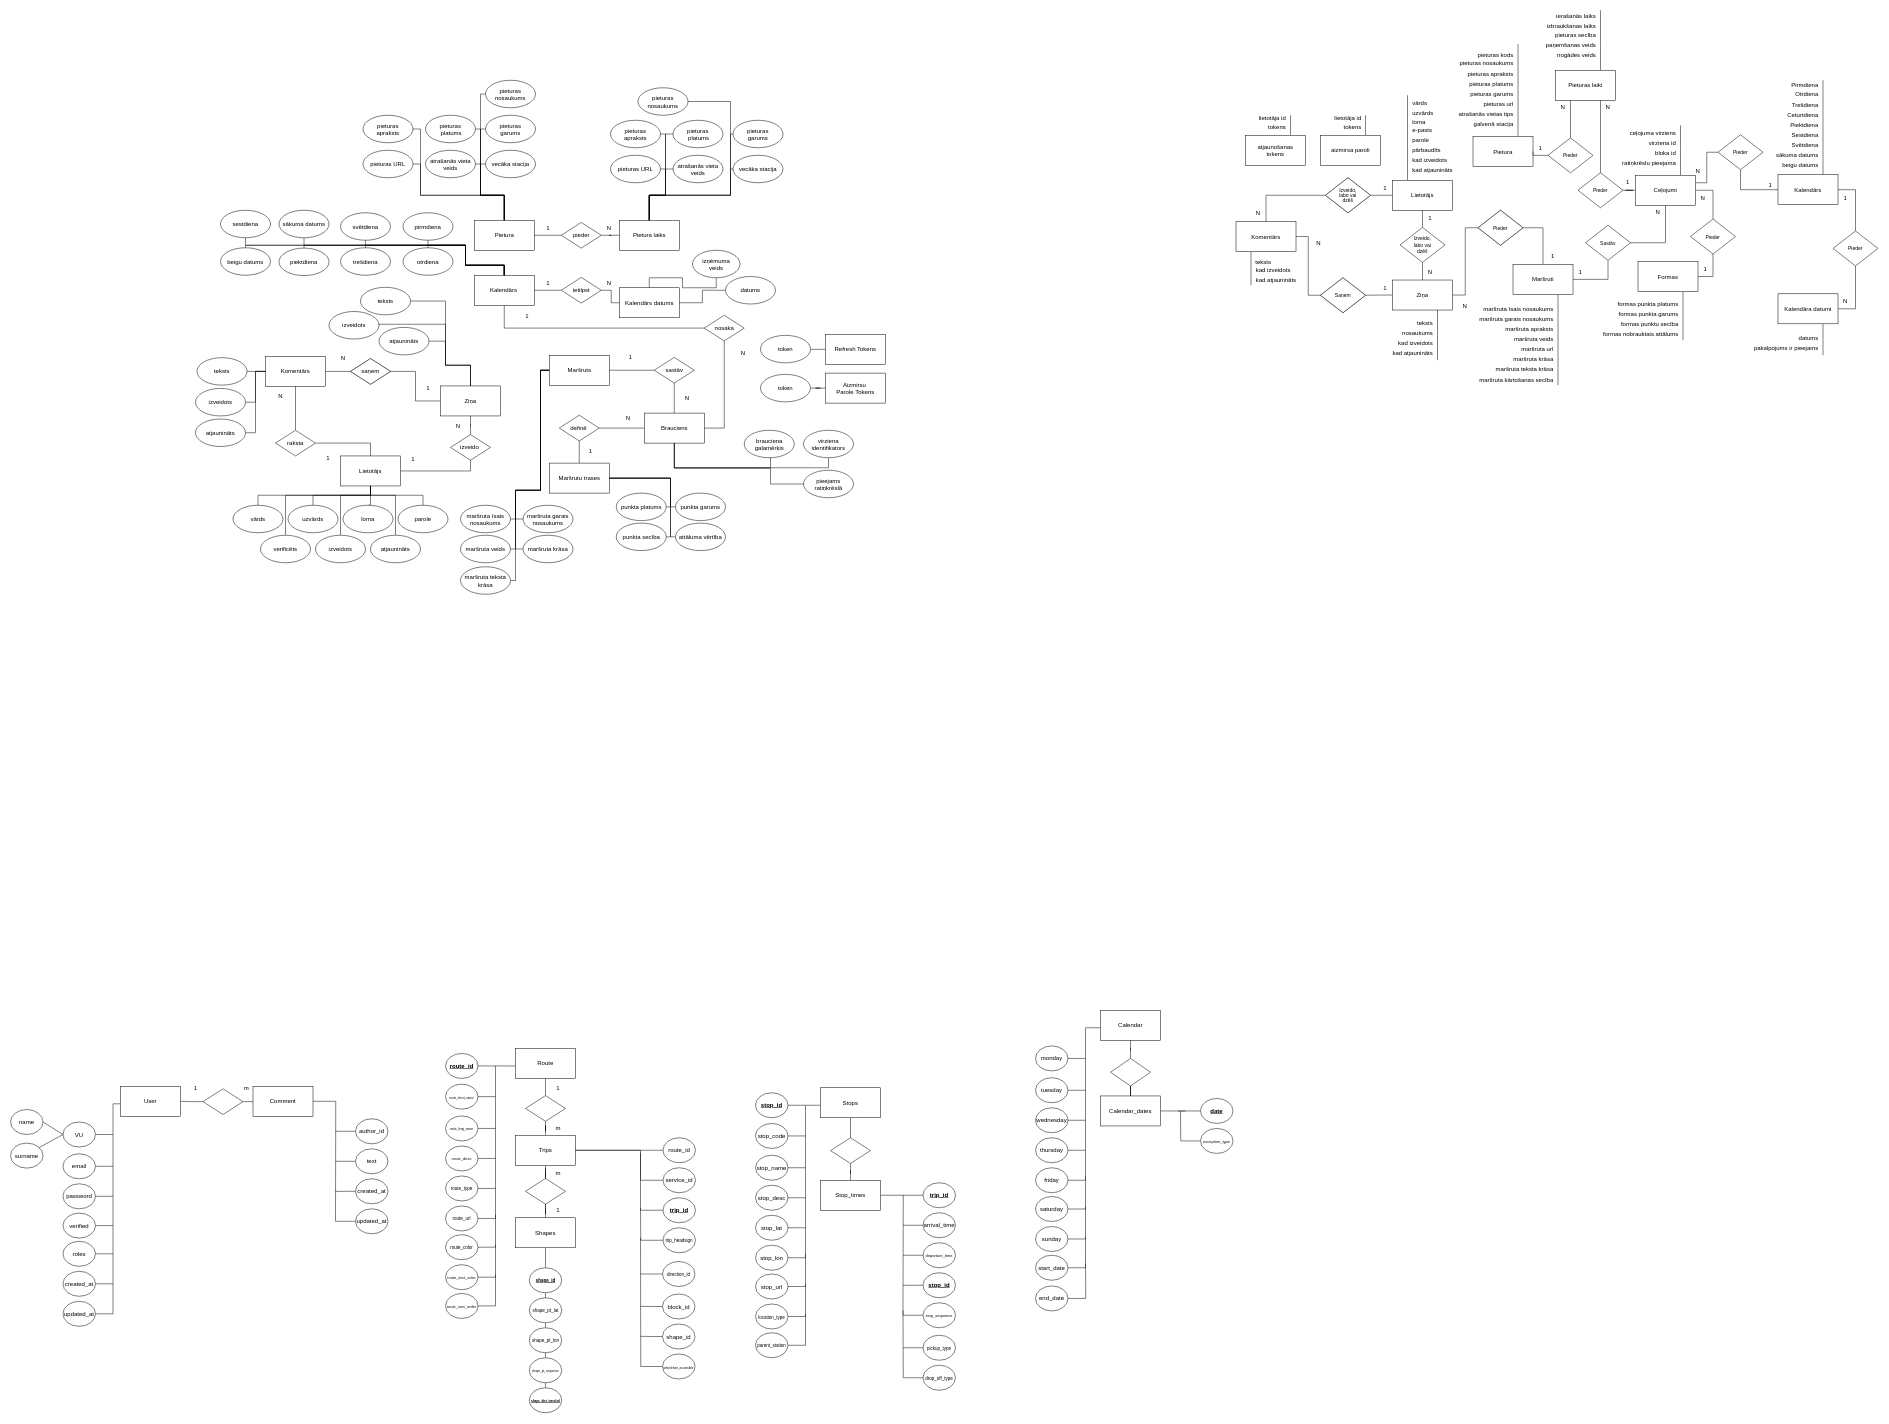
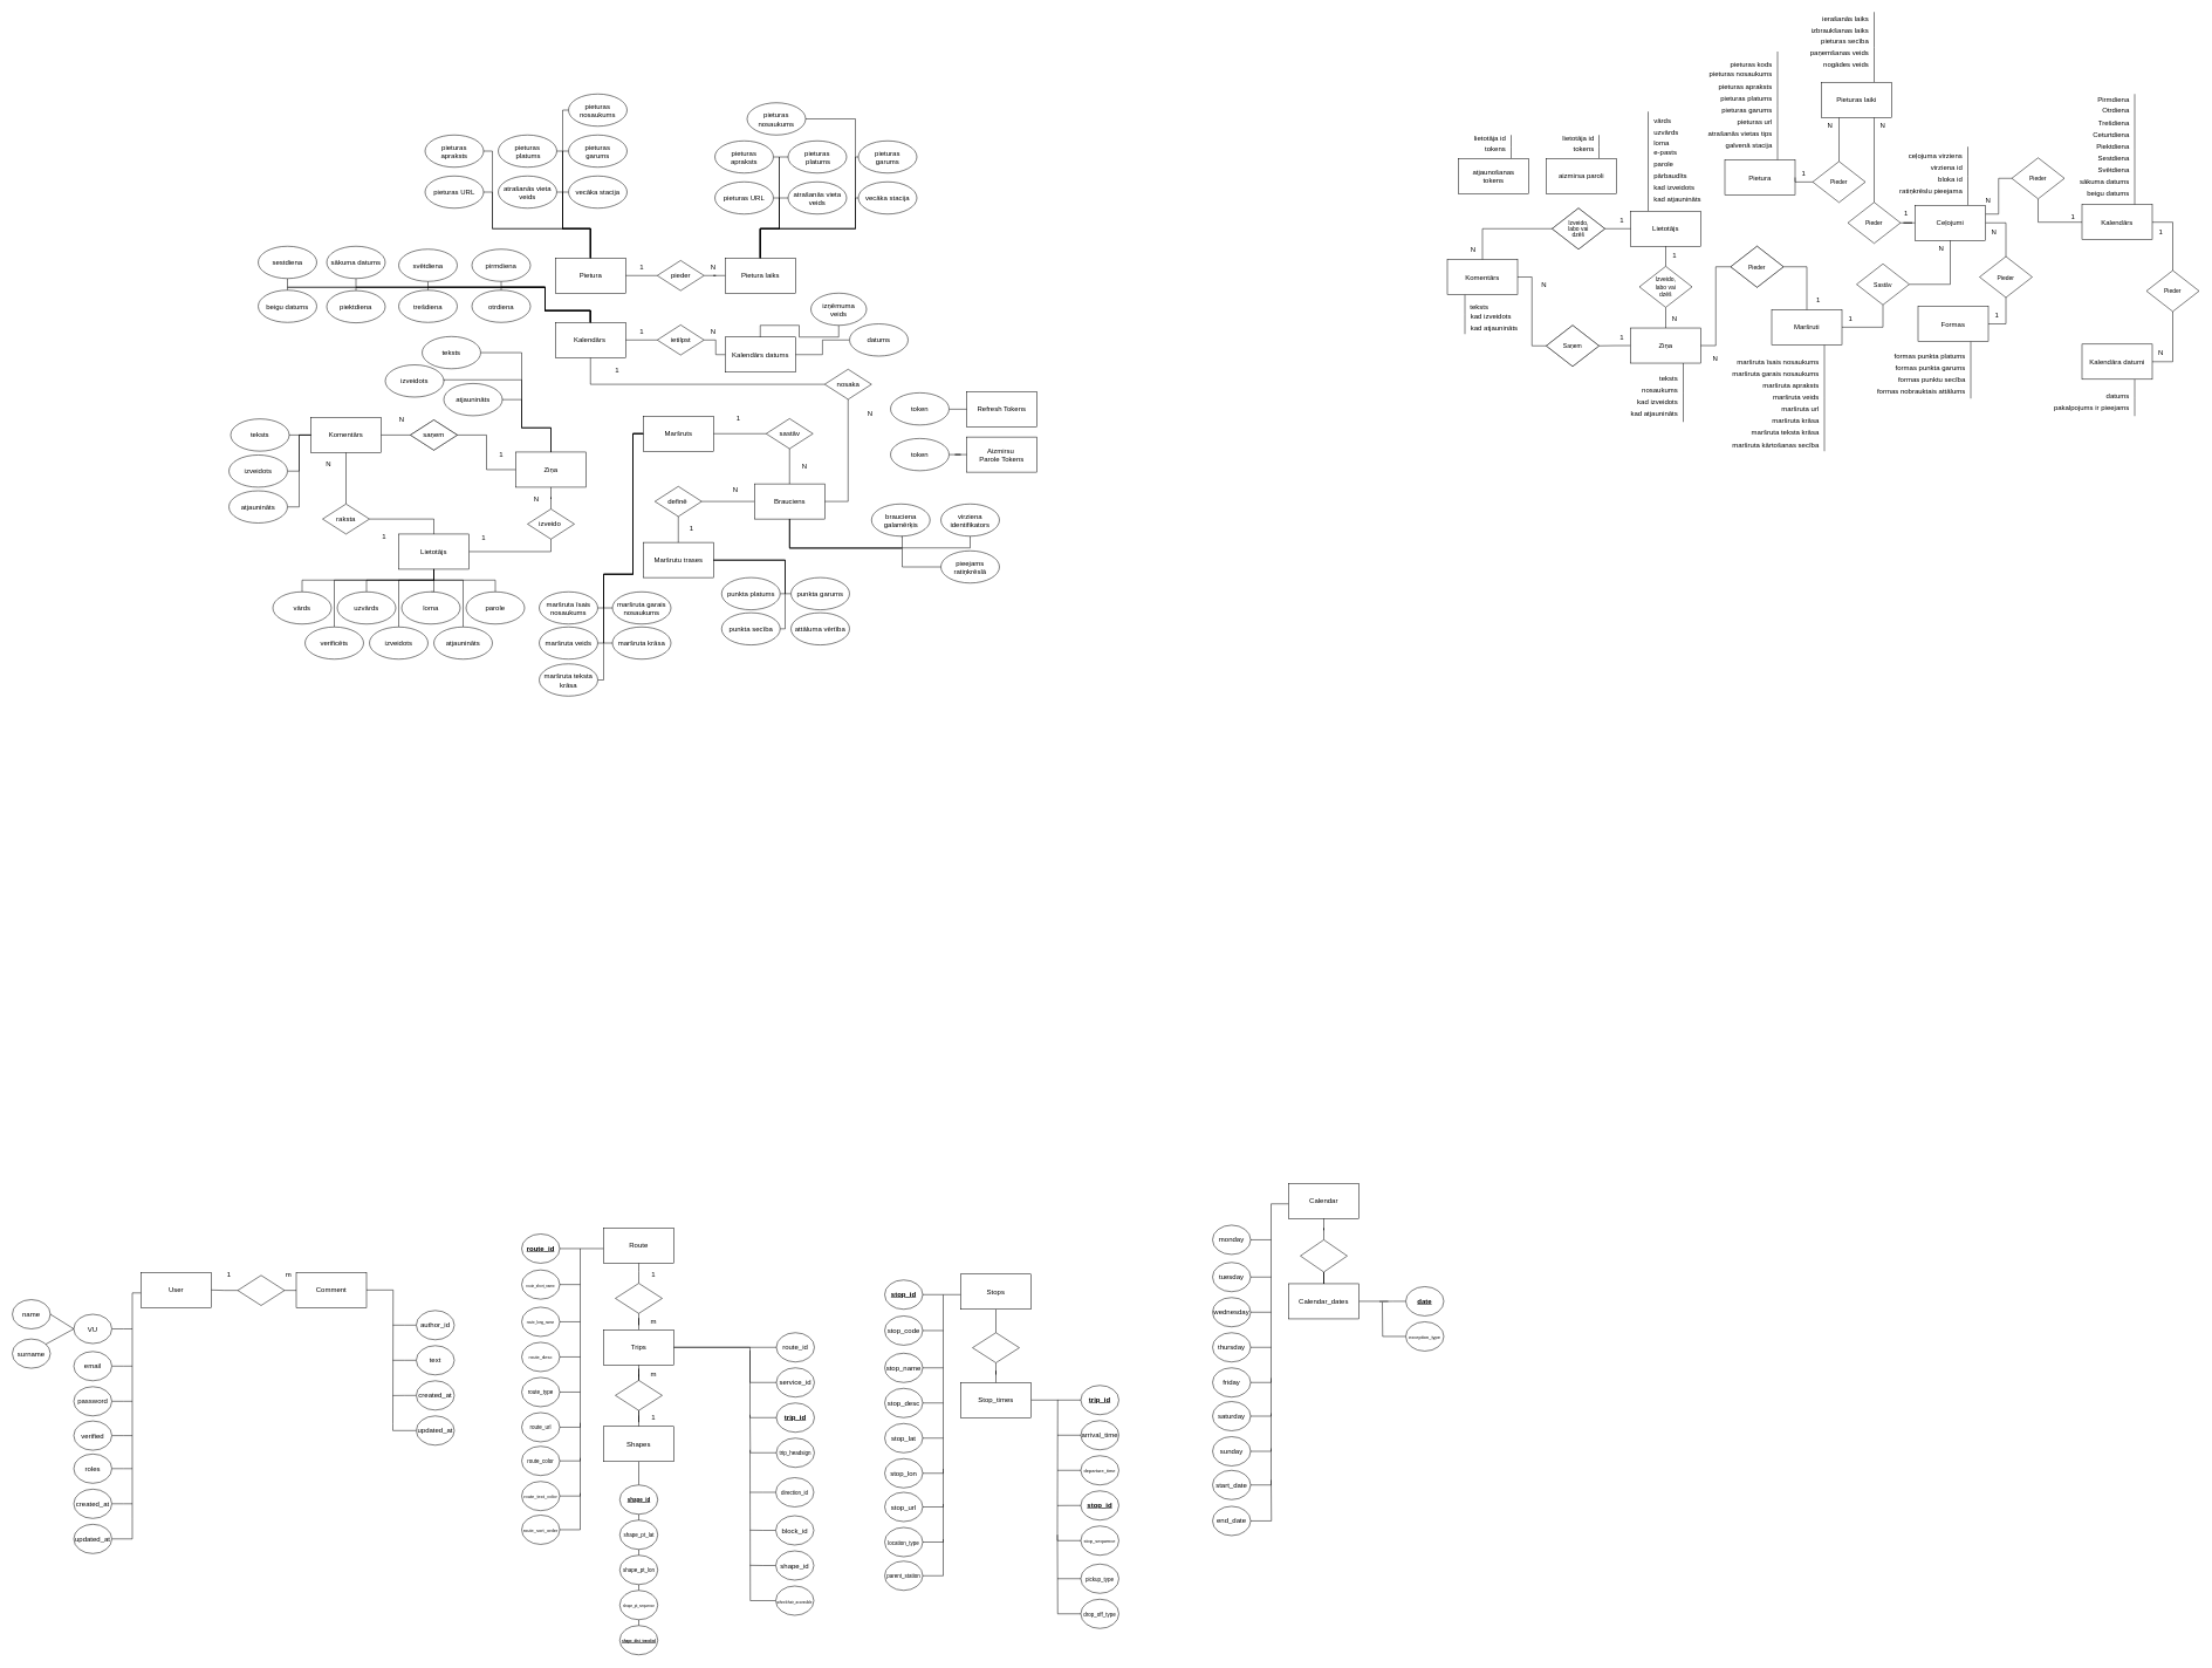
- <mxCell id="283" style="edgeStyle=orthogonalEdgeStyle;rounded=0;orthogonalLoop=1;jettySize=auto;html=1;exitX=0;exitY=0.5;exitDx=0;exitDy=0;entryX=1;entryY=0.5;entryDx=0;entryDy=0;endArrow=none;endFill=0;" parent="1" source="284" target="172" edge="1"><mxGeometry relative="1" as="geometry"><Array as="points"><mxPoint x="1340" y="1073" /><mxPoint x="1340" y="956" /></Array></mxGeometry></mxCell>
